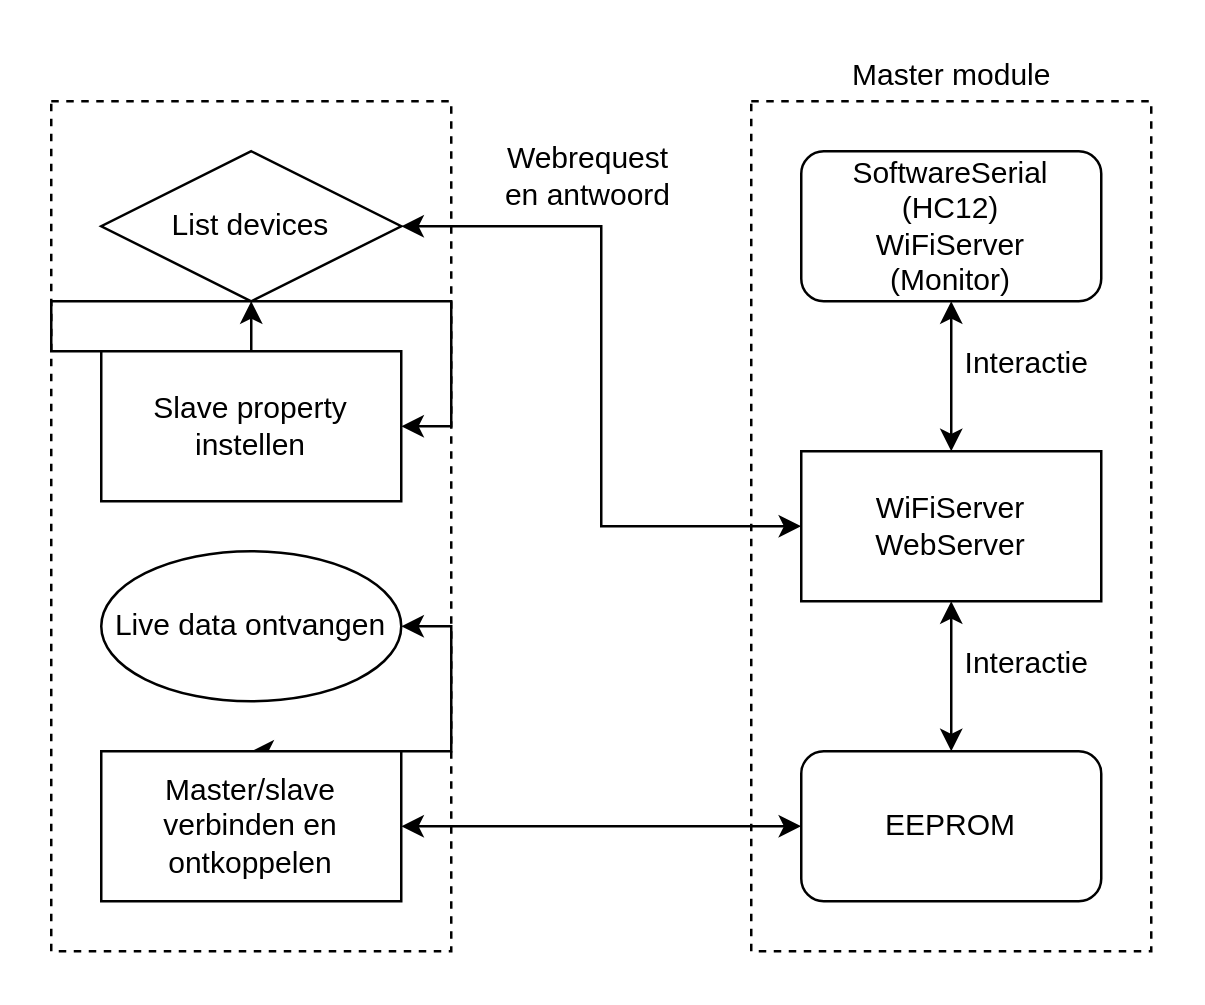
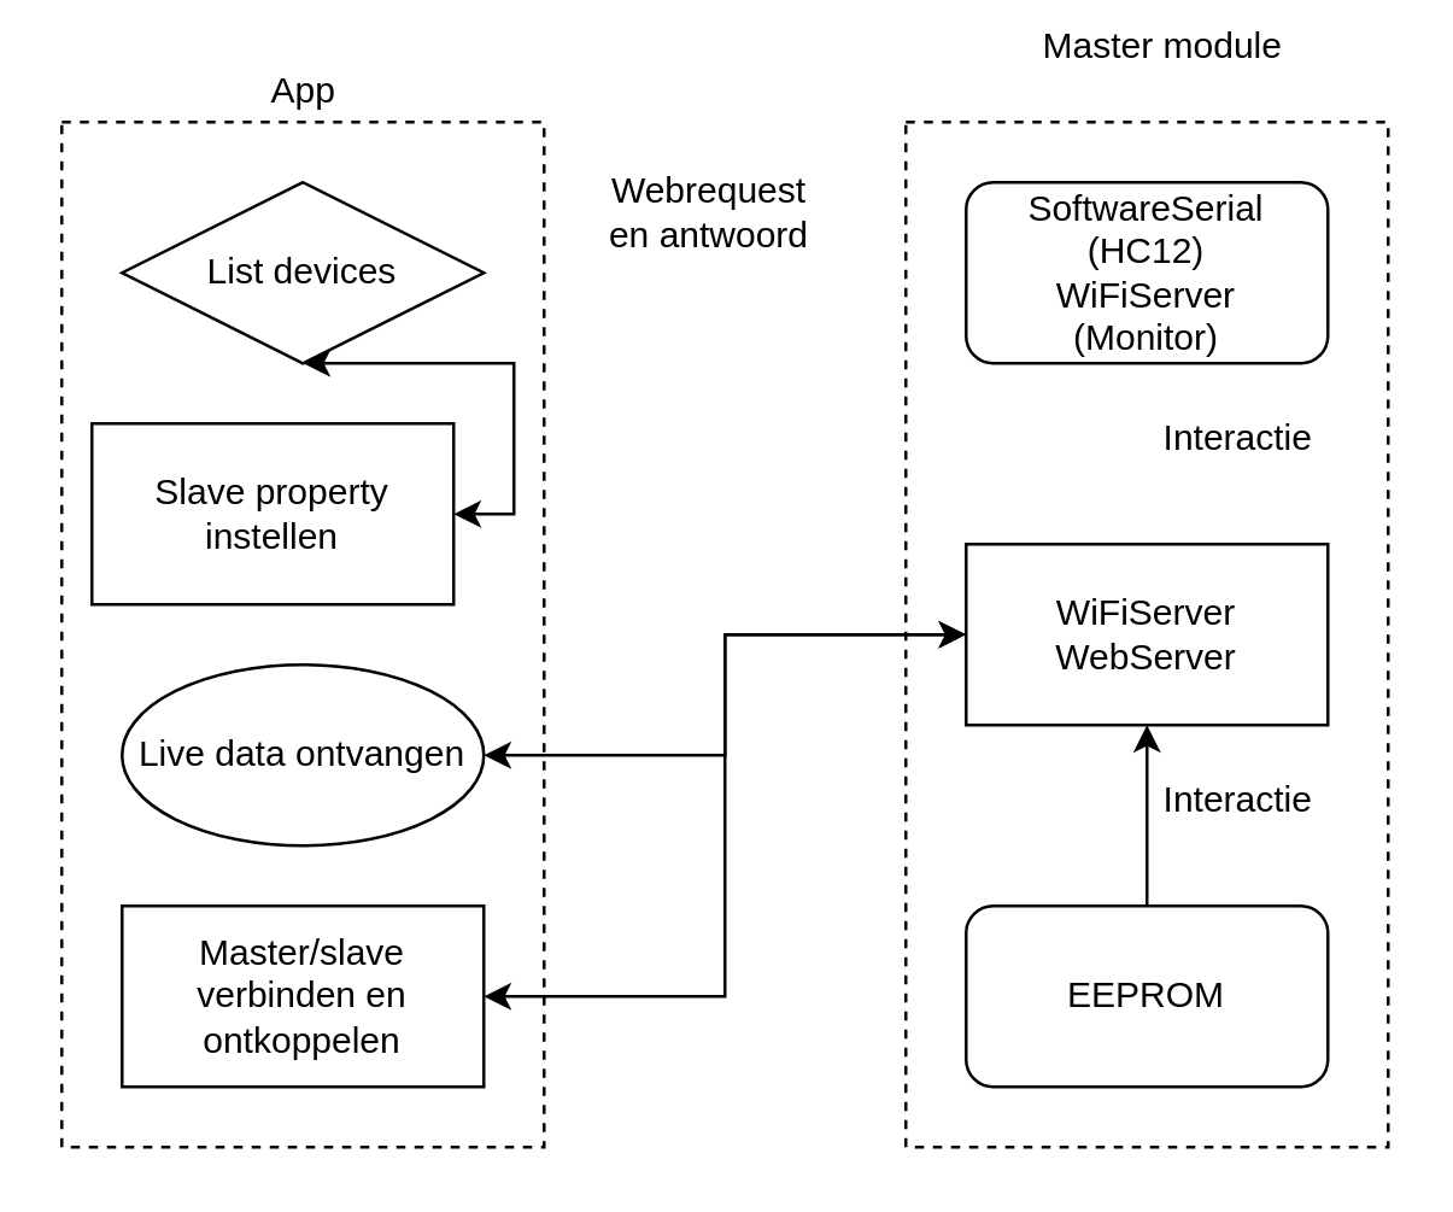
+ <mxCell id="11" value="App" style="text;html=1;resizable=0;points=[];autosize=1;align=center;verticalAlign=top;spacingTop=-4;" vertex="1" parent="1"><mxGeometry x="80" y="20" width="40" height="20" as="geometry" /></mxCell>
- <mxCell id="16" value="Master module" style="text;html=1;resizable=0;points=[];autosize=1;align=center;verticalAlign=top;spacingTop=-4;" vertex="1" parent="1"><mxGeometry x="335" y="20" width="90" height="20" as="geometry" /></mxCell>
+ <mxCell id="16" value="Master module" style="text;html=1;resizable=0;points=[];autosize=1;align=center;verticalAlign=top;spacingTop=-4;" vertex="1" parent="1"><mxGeometry x="340" y="5" width="90" height="20" as="geometry" /></mxCell>
- <mxCell id="2" style="edgeStyle=orthogonalEdgeStyle;rounded=0;orthogonalLoop=1;jettySize=auto;html=1;exitX=1;exitY=0.5;exitDx=0;exitDy=0;entryX=0;entryY=0.5;entryDx=0;entryDy=0;startArrow=classic;startFill=1;" edge="1" parent="1" source="3" target="14"><mxGeometry relative="1" as="geometry" /></mxCell>
- <mxCell id="12" style="edgeStyle=orthogonalEdgeStyle;rounded=0;orthogonalLoop=1;jettySize=auto;html=1;exitX=0.5;exitY=0;exitDx=0;exitDy=0;entryX=0.5;entryY=1;entryDx=0;entryDy=0;startArrow=classic;startFill=1;" edge="1" parent="1" source="14" target="18"><mxGeometry relative="1" as="geometry" /></mxCell>
- <mxCell id="6" value="Slave property instellen&lt;br&gt;" style="rounded=0;whiteSpace=wrap;html=1;fillColor=#ffffff;" vertex="1" parent="1"><mxGeometry x="40" y="140" width="120" height="60" as="geometry" /></mxCell>
+ <mxCell id="6" value="Slave property instellen&lt;br&gt;" style="rounded=0;whiteSpace=wrap;html=1;fillColor=#ffffff;" vertex="1" parent="1"><mxGeometry x="30" y="140" width="120" height="60" as="geometry" /></mxCell>
- <mxCell id="7" style="edgeStyle=orthogonalEdgeStyle;rounded=0;orthogonalLoop=1;jettySize=auto;html=1;exitX=1;exitY=0.5;exitDx=0;exitDy=0;startArrow=classic;startFill=1;" edge="1" parent="1" source="8" target="10"><mxGeometry relative="1" as="geometry" /></mxCell>
+ <mxCell id="7" style="edgeStyle=orthogonalEdgeStyle;rounded=0;orthogonalLoop=1;jettySize=auto;html=1;exitX=1;exitY=0.5;exitDx=0;exitDy=0;entryX=0;entryY=0.5;entryDx=0;entryDy=0;startArrow=classic;startFill=1;" edge="1" parent="1" source="8" target="14"><mxGeometry relative="1" as="geometry" /></mxCell>
- <mxCell id="13" style="edgeStyle=orthogonalEdgeStyle;rounded=0;orthogonalLoop=1;jettySize=auto;html=1;exitX=0.5;exitY=1;exitDx=0;exitDy=0;entryX=0.5;entryY=0;entryDx=0;entryDy=0;startArrow=classic;startFill=1;" edge="1" parent="1" source="14" target="19"><mxGeometry relative="1" as="geometry" /></mxCell>
+ <mxCell id="13" style="edgeStyle=orthogonalEdgeStyle;rounded=0;orthogonalLoop=1;jettySize=auto;html=1;exitX=0.5;exitY=1;exitDx=0;exitDy=0;entryX=0.5;entryY=0;entryDx=0;entryDy=0;startArrow=classic;startFill=1;endArrow=none;" edge="1" parent="1" source="14" target="19"><mxGeometry relative="1" as="geometry" /></mxCell>
- <mxCell id="9" style="edgeStyle=orthogonalEdgeStyle;rounded=0;orthogonalLoop=1;jettySize=auto;html=1;exitX=1;exitY=0.5;exitDx=0;exitDy=0;startArrow=classic;startFill=1;" edge="1" parent="1" source="10" target="19"><mxGeometry relative="1" as="geometry" /></mxCell>
+ <mxCell id="9" style="edgeStyle=orthogonalEdgeStyle;rounded=0;orthogonalLoop=1;jettySize=auto;html=1;exitX=1;exitY=0.5;exitDx=0;exitDy=0;entryX=0;entryY=0.5;entryDx=0;entryDy=0;startArrow=classic;startFill=1;" edge="1" parent="1" source="10" target="14"><mxGeometry relative="1" as="geometry" /></mxCell>
